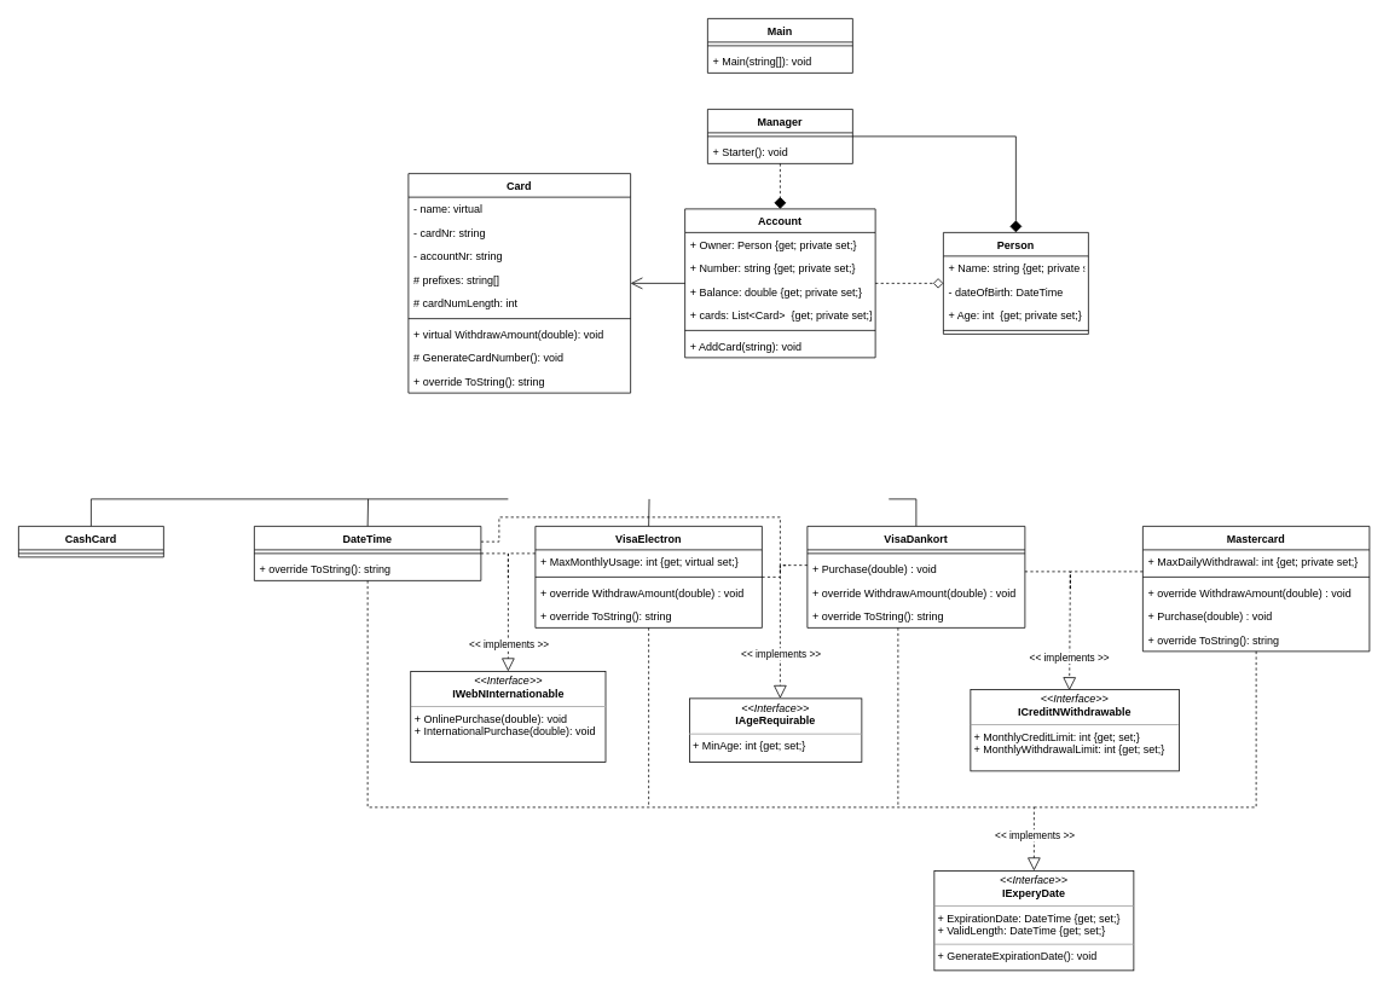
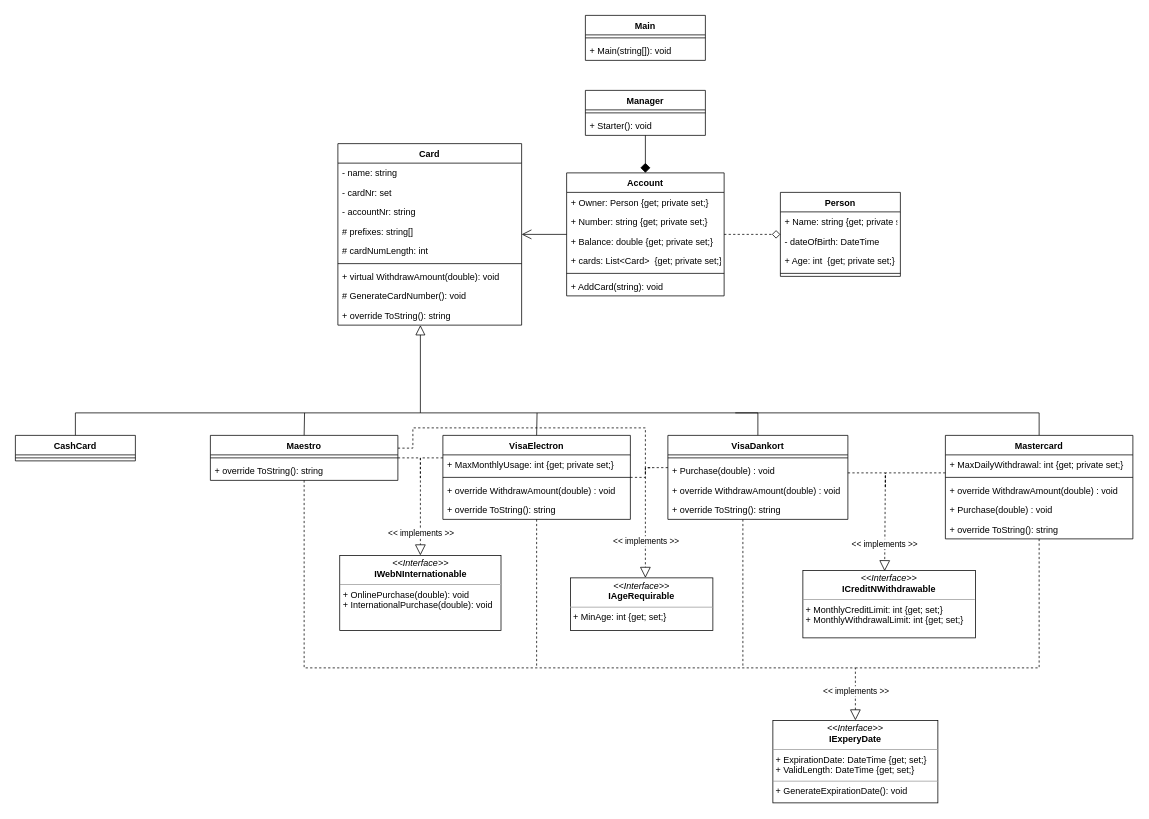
- <mxCell id="72" style="edgeStyle=orthogonalEdgeStyle;rounded=0;orthogonalLoop=1;jettySize=auto;html=1;entryX=0.5;entryY=0;entryDx=0;entryDy=0;endArrow=diamond;endFill=1;endSize=11;" parent="1" source="73" target="62" edge="1"><mxGeometry relative="1" as="geometry" /></mxCell>
- <mxCell id="71" style="edgeStyle=orthogonalEdgeStyle;rounded=0;orthogonalLoop=1;jettySize=auto;html=1;entryX=0.5;entryY=0;entryDx=0;entryDy=0;endArrow=diamond;endFill=1;endSize=11;dashed=1;" parent="1" source="73" target="55" edge="1"><mxGeometry relative="1" as="geometry" /></mxCell>
+ <mxCell id="71" style="edgeStyle=orthogonalEdgeStyle;rounded=0;orthogonalLoop=1;jettySize=auto;html=1;entryX=0.5;entryY=0;entryDx=0;entryDy=0;endArrow=diamond;endFill=1;endSize=11;" parent="1" source="73" target="55" edge="1"><mxGeometry relative="1" as="geometry" /></mxCell>
- <mxCell id="44" value="- name: virtual" style="text;strokeColor=none;fillColor=none;align=left;verticalAlign=top;spacingLeft=4;spacingRight=4;overflow=hidden;rotatable=0;points=[[0,0.5],[1,0.5]];portConstraint=eastwest;" parent="43" vertex="1"><mxGeometry y="26" width="245" height="26" as="geometry" /></mxCell>
+ <mxCell id="44" value="- name: string" style="text;strokeColor=none;fillColor=none;align=left;verticalAlign=top;spacingLeft=4;spacingRight=4;overflow=hidden;rotatable=0;points=[[0,0.5],[1,0.5]];portConstraint=eastwest;" parent="43" vertex="1"><mxGeometry y="26" width="245" height="26" as="geometry" /></mxCell>
- <mxCell id="45" value="- cardNr: string" style="text;strokeColor=none;fillColor=none;align=left;verticalAlign=top;spacingLeft=4;spacingRight=4;overflow=hidden;rotatable=0;points=[[0,0.5],[1,0.5]];portConstraint=eastwest;" parent="43" vertex="1"><mxGeometry y="52" width="245" height="26" as="geometry" /></mxCell>
+ <mxCell id="45" value="- cardNr: set" style="text;strokeColor=none;fillColor=none;align=left;verticalAlign=top;spacingLeft=4;spacingRight=4;overflow=hidden;rotatable=0;points=[[0,0.5],[1,0.5]];portConstraint=eastwest;" parent="43" vertex="1"><mxGeometry y="52" width="245" height="26" as="geometry" /></mxCell>
+ <mxCell id="33" style="edgeStyle=orthogonalEdgeStyle;rounded=0;orthogonalLoop=1;jettySize=auto;html=1;endArrow=block;endFill=0;exitX=0.5;exitY=0;exitDx=0;exitDy=0;endSize=11;" parent="1" source="37" target="43" edge="1"><mxGeometry relative="1" as="geometry"><Array as="points"><mxPoint x="1385" y="550" /><mxPoint x="560" y="550" /></Array></mxGeometry></mxCell>
- <mxCell id="10" value="DateTime" style="swimlane;fontStyle=1;align=center;verticalAlign=top;childLayout=stackLayout;horizontal=1;startSize=26;horizontalStack=0;resizeParent=1;resizeParentMax=0;resizeLast=0;collapsible=1;marginBottom=0;" parent="1" vertex="1"><mxGeometry x="280" y="580" width="250" height="60" as="geometry" /></mxCell>
+ <mxCell id="10" value="Maestro" style="swimlane;fontStyle=1;align=center;verticalAlign=top;childLayout=stackLayout;horizontal=1;startSize=26;horizontalStack=0;resizeParent=1;resizeParentMax=0;resizeLast=0;collapsible=1;marginBottom=0;" parent="1" vertex="1"><mxGeometry x="280" y="580" width="250" height="60" as="geometry" /></mxCell>
- <mxCell id="19" value="+ MaxMonthlyUsage: int {get; virtual set;}" style="text;strokeColor=none;fillColor=none;align=left;verticalAlign=top;spacingLeft=4;spacingRight=4;overflow=hidden;rotatable=0;points=[[0,0.5],[1,0.5]];portConstraint=eastwest;" parent="18" vertex="1"><mxGeometry y="26" width="250" height="26" as="geometry" /></mxCell>
+ <mxCell id="19" value="+ MaxMonthlyUsage: int {get; private set;}" style="text;strokeColor=none;fillColor=none;align=left;verticalAlign=top;spacingLeft=4;spacingRight=4;overflow=hidden;rotatable=0;points=[[0,0.5],[1,0.5]];portConstraint=eastwest;" parent="18" vertex="1"><mxGeometry y="26" width="250" height="26" as="geometry" /></mxCell>
